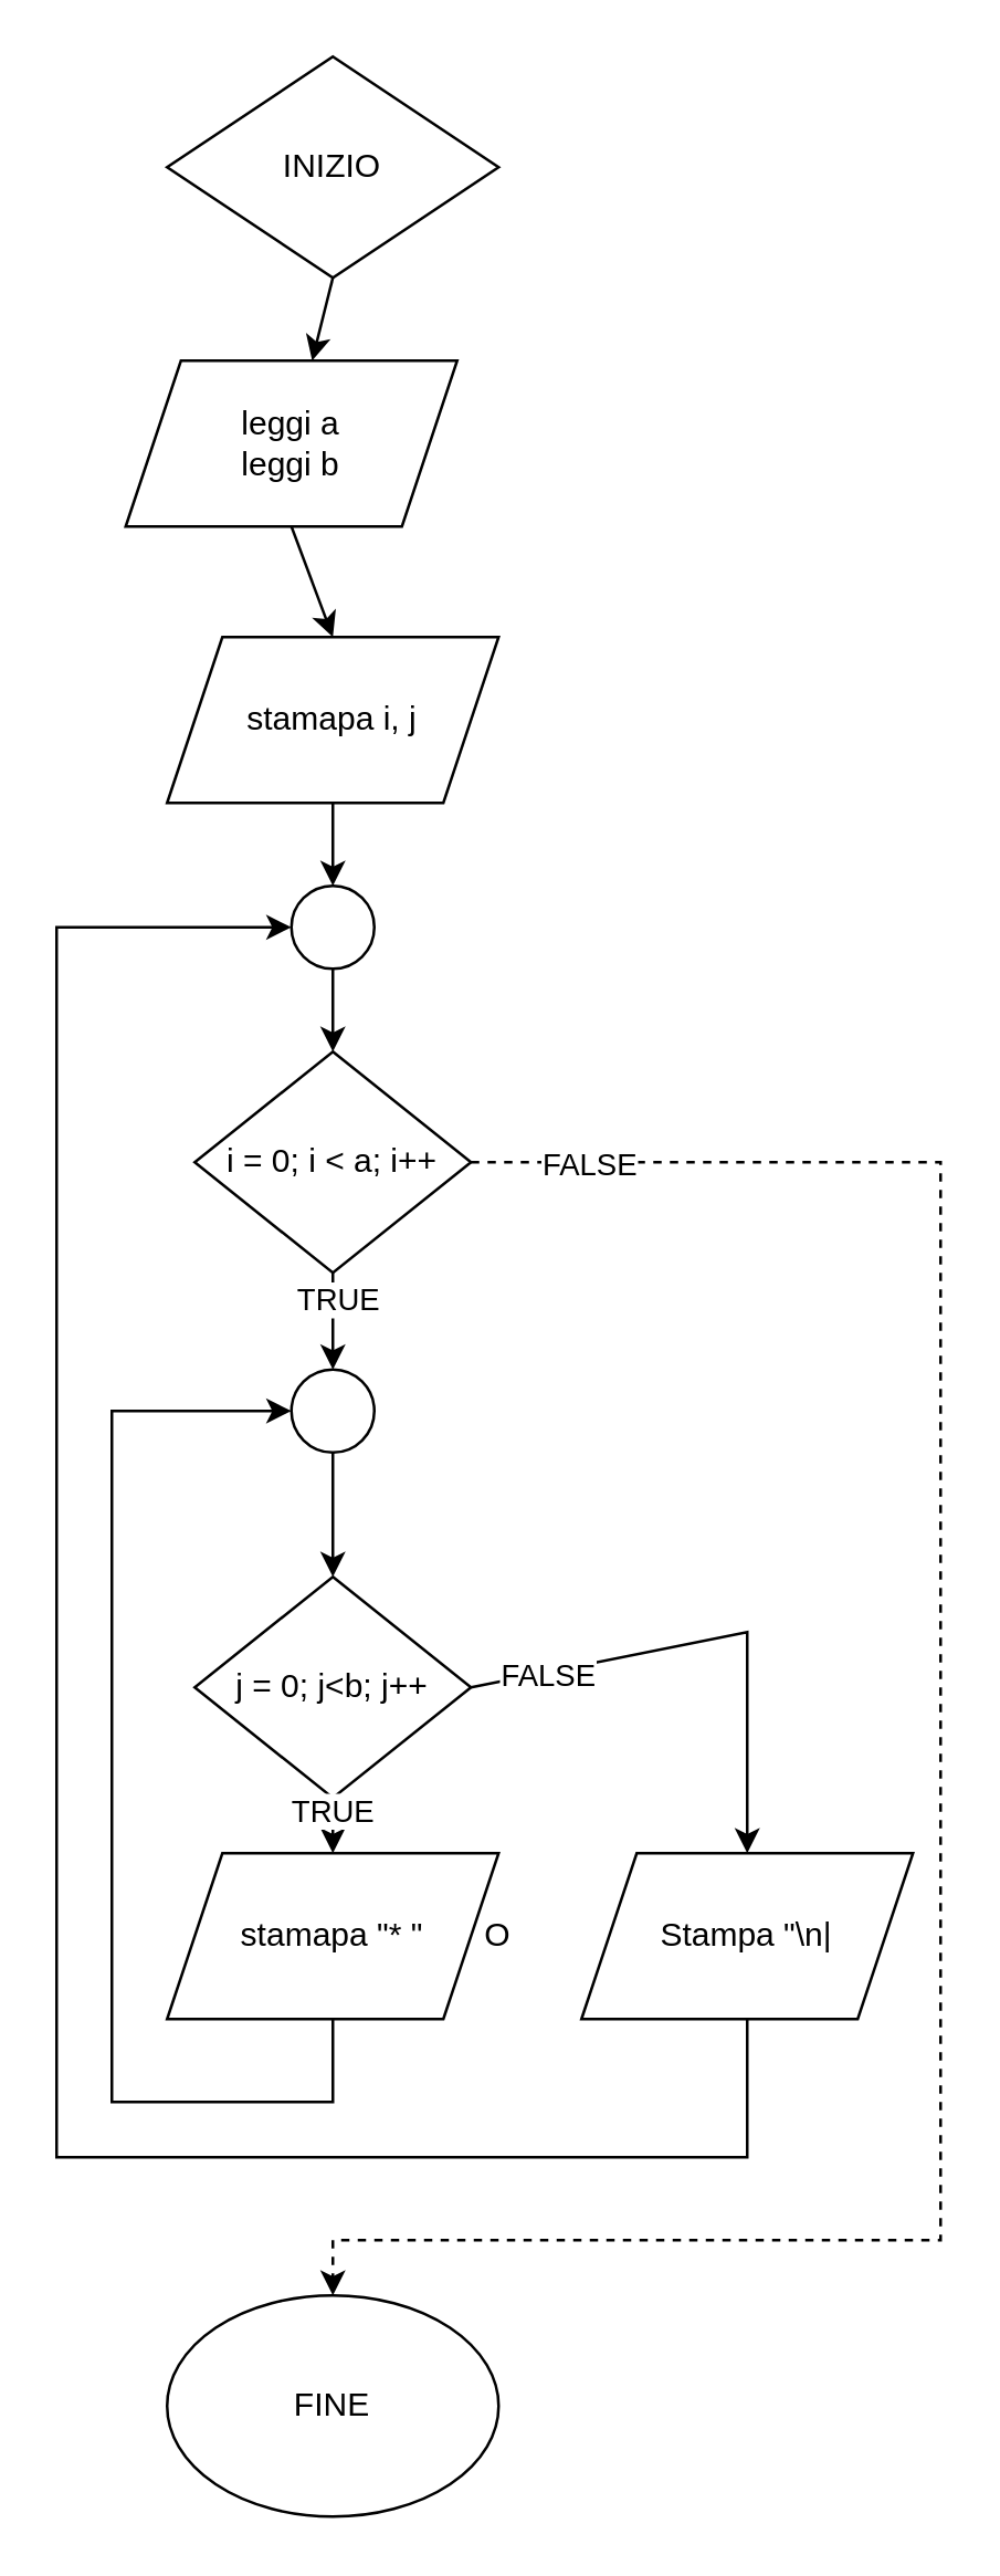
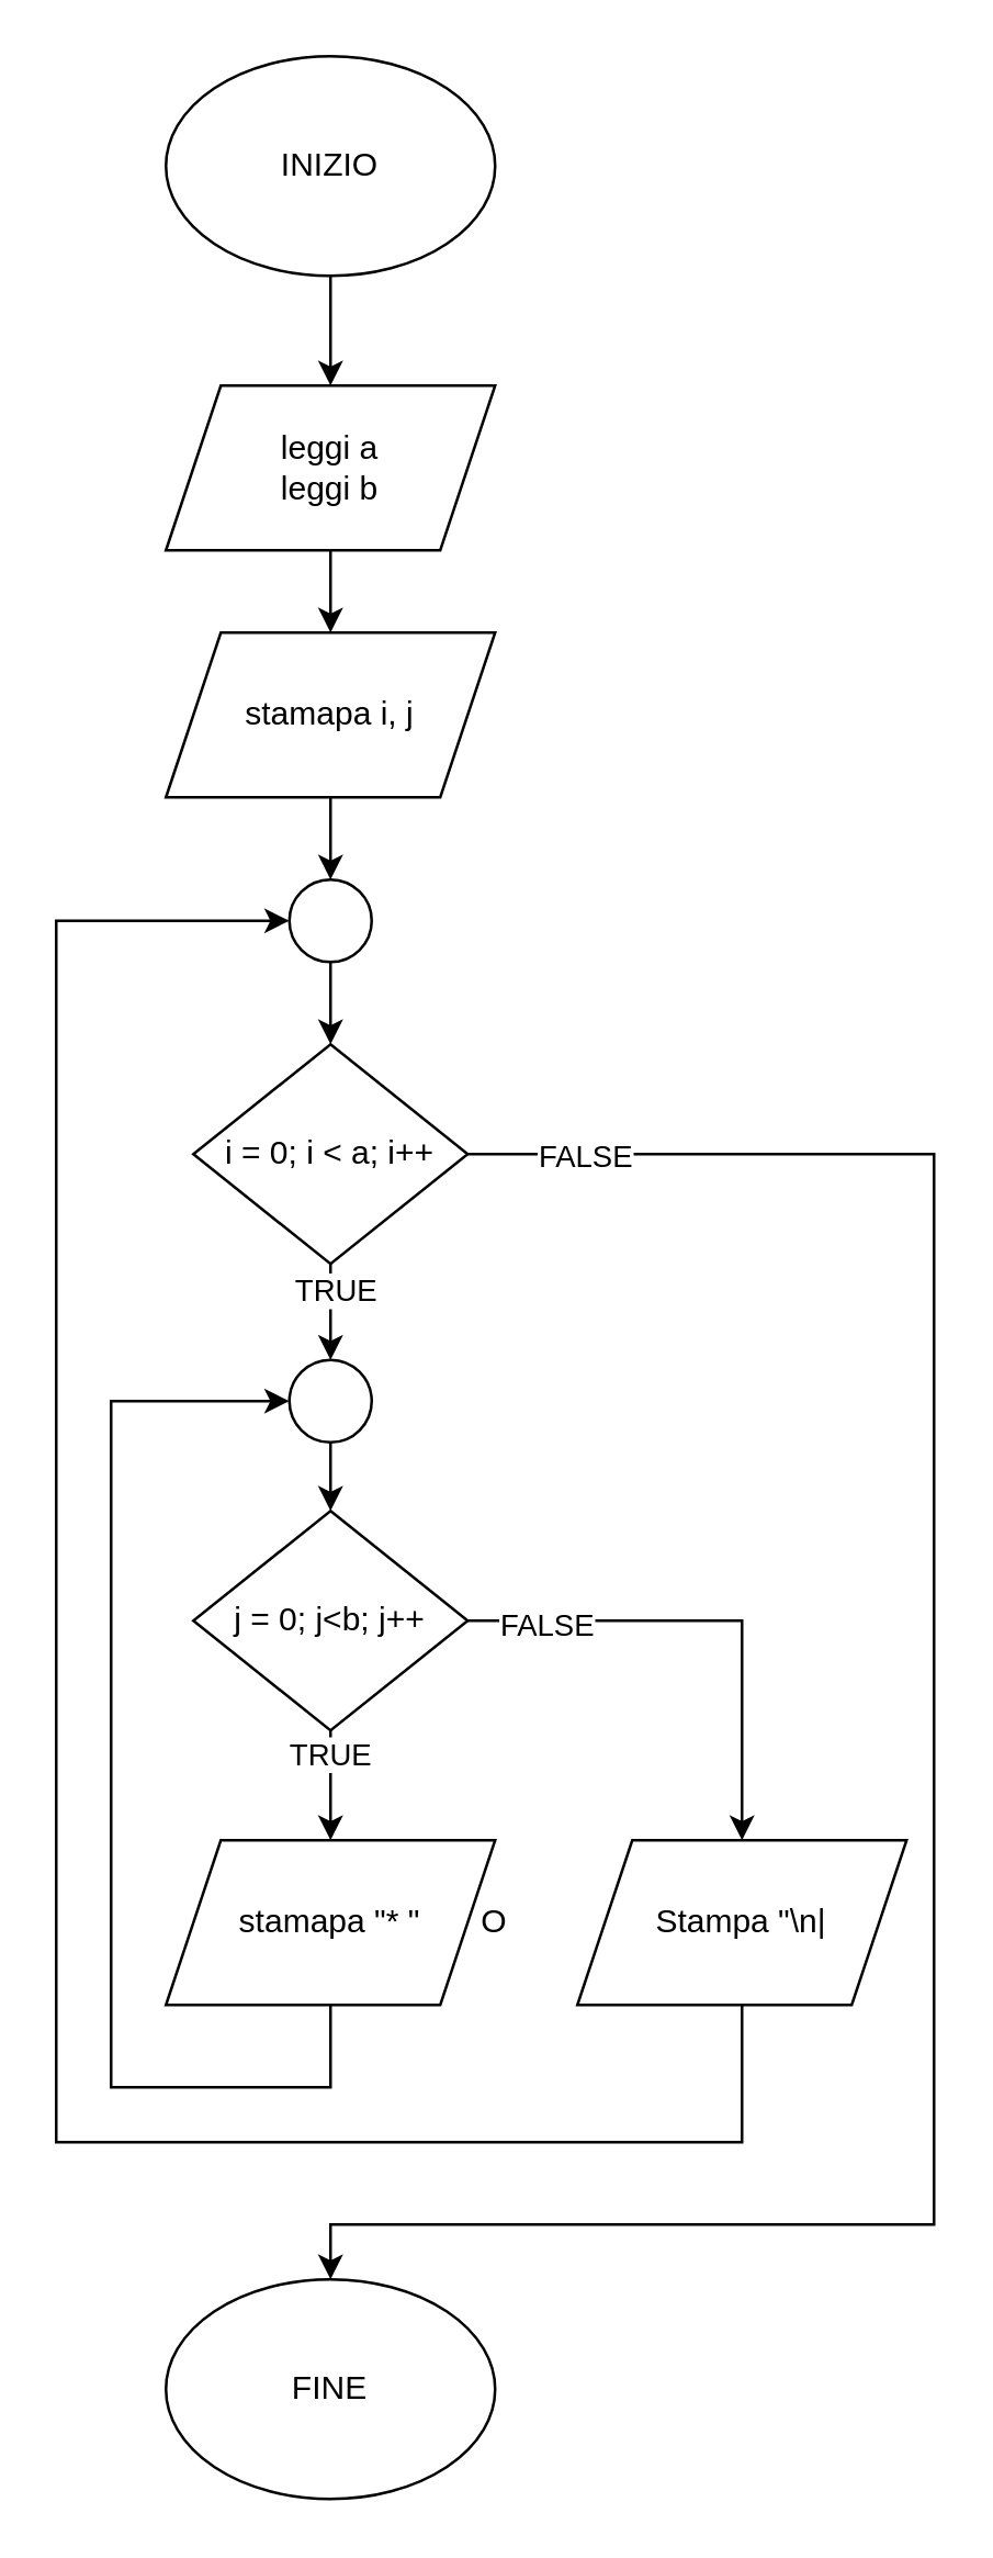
- <mxCell id="2" value="INIZIO" style="rhombus;whiteSpace=wrap;html=1;" vertex="1" parent="1"><mxGeometry x="60" y="20" width="120" height="80" as="geometry" /></mxCell>
+ <mxCell id="2" value="INIZIO" style="ellipse;whiteSpace=wrap;html=1;" vertex="1" parent="1"><mxGeometry x="60" y="20" width="120" height="80" as="geometry" /></mxCell>
- <mxCell id="4" value="leggi a&lt;br&gt;leggi b" style="shape=parallelogram;perimeter=parallelogramPerimeter;whiteSpace=wrap;html=1;fixedSize=1;" vertex="1" parent="1"><mxGeometry x="45" y="130" width="120" height="60" as="geometry" /></mxCell>
+ <mxCell id="4" value="leggi a&lt;br&gt;leggi b" style="shape=parallelogram;perimeter=parallelogramPerimeter;whiteSpace=wrap;html=1;fixedSize=1;" vertex="1" parent="1"><mxGeometry x="60" y="140" width="120" height="60" as="geometry" /></mxCell>
- <mxCell id="13" value="j = 0; j&amp;lt;b; j++" style="rhombus;whiteSpace=wrap;html=1;" vertex="1" parent="1"><mxGeometry x="70" y="570" width="100" height="80" as="geometry" /></mxCell>
+ <mxCell id="13" value="j = 0; j&amp;lt;b; j++" style="rhombus;whiteSpace=wrap;html=1;" vertex="1" parent="1"><mxGeometry x="70" y="550" width="100" height="80" as="geometry" /></mxCell>
- <mxCell id="26" value="" style="endArrow=classic;html=1;rounded=0;exitX=1;exitY=0.5;exitDx=0;exitDy=0;entryX=0.5;entryY=0;entryDx=0;entryDy=0;dashed=1;" edge="1" parent="1" source="7" target="25"><mxGeometry width="50" height="50" relative="1" as="geometry"><mxPoint x="120" y="690" as="sourcePoint" /><mxPoint x="170" y="640" as="targetPoint" /><Array as="points"><mxPoint x="340" y="420" /><mxPoint x="340" y="810" /><mxPoint x="120" y="810" /></Array></mxGeometry></mxCell>
+ <mxCell id="26" value="" style="endArrow=classic;html=1;rounded=0;exitX=1;exitY=0.5;exitDx=0;exitDy=0;entryX=0.5;entryY=0;entryDx=0;entryDy=0;" edge="1" parent="1" source="7" target="25"><mxGeometry width="50" height="50" relative="1" as="geometry"><mxPoint x="120" y="690" as="sourcePoint" /><mxPoint x="170" y="640" as="targetPoint" /><Array as="points"><mxPoint x="340" y="420" /><mxPoint x="340" y="810" /><mxPoint x="120" y="810" /></Array></mxGeometry></mxCell>
